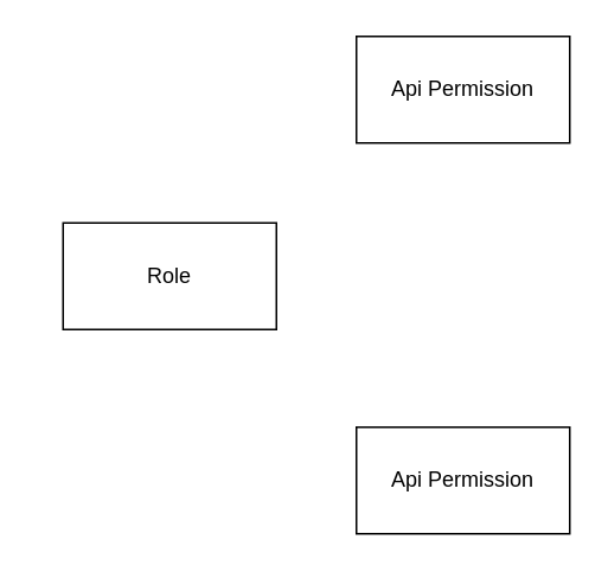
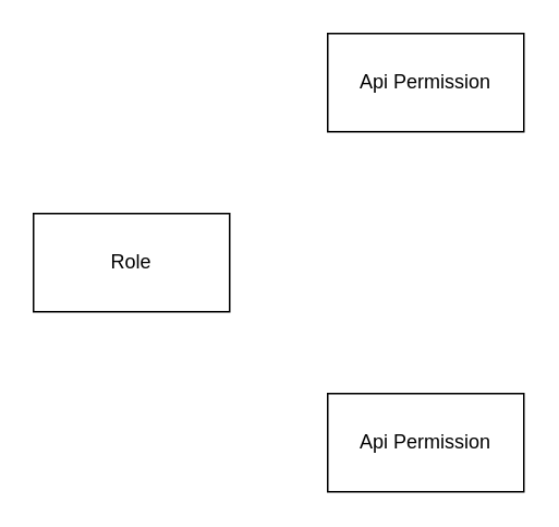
- <mxCell id="2" value="Role" style="rounded=0;whiteSpace=wrap;html=1;" vertex="1" parent="1"><mxGeometry x="35" y="125" width="120" height="60" as="geometry" /></mxCell>
+ <mxCell id="2" value="Role" style="rounded=0;whiteSpace=wrap;html=1;" vertex="1" parent="1"><mxGeometry x="20" y="130" width="120" height="60" as="geometry" /></mxCell>
